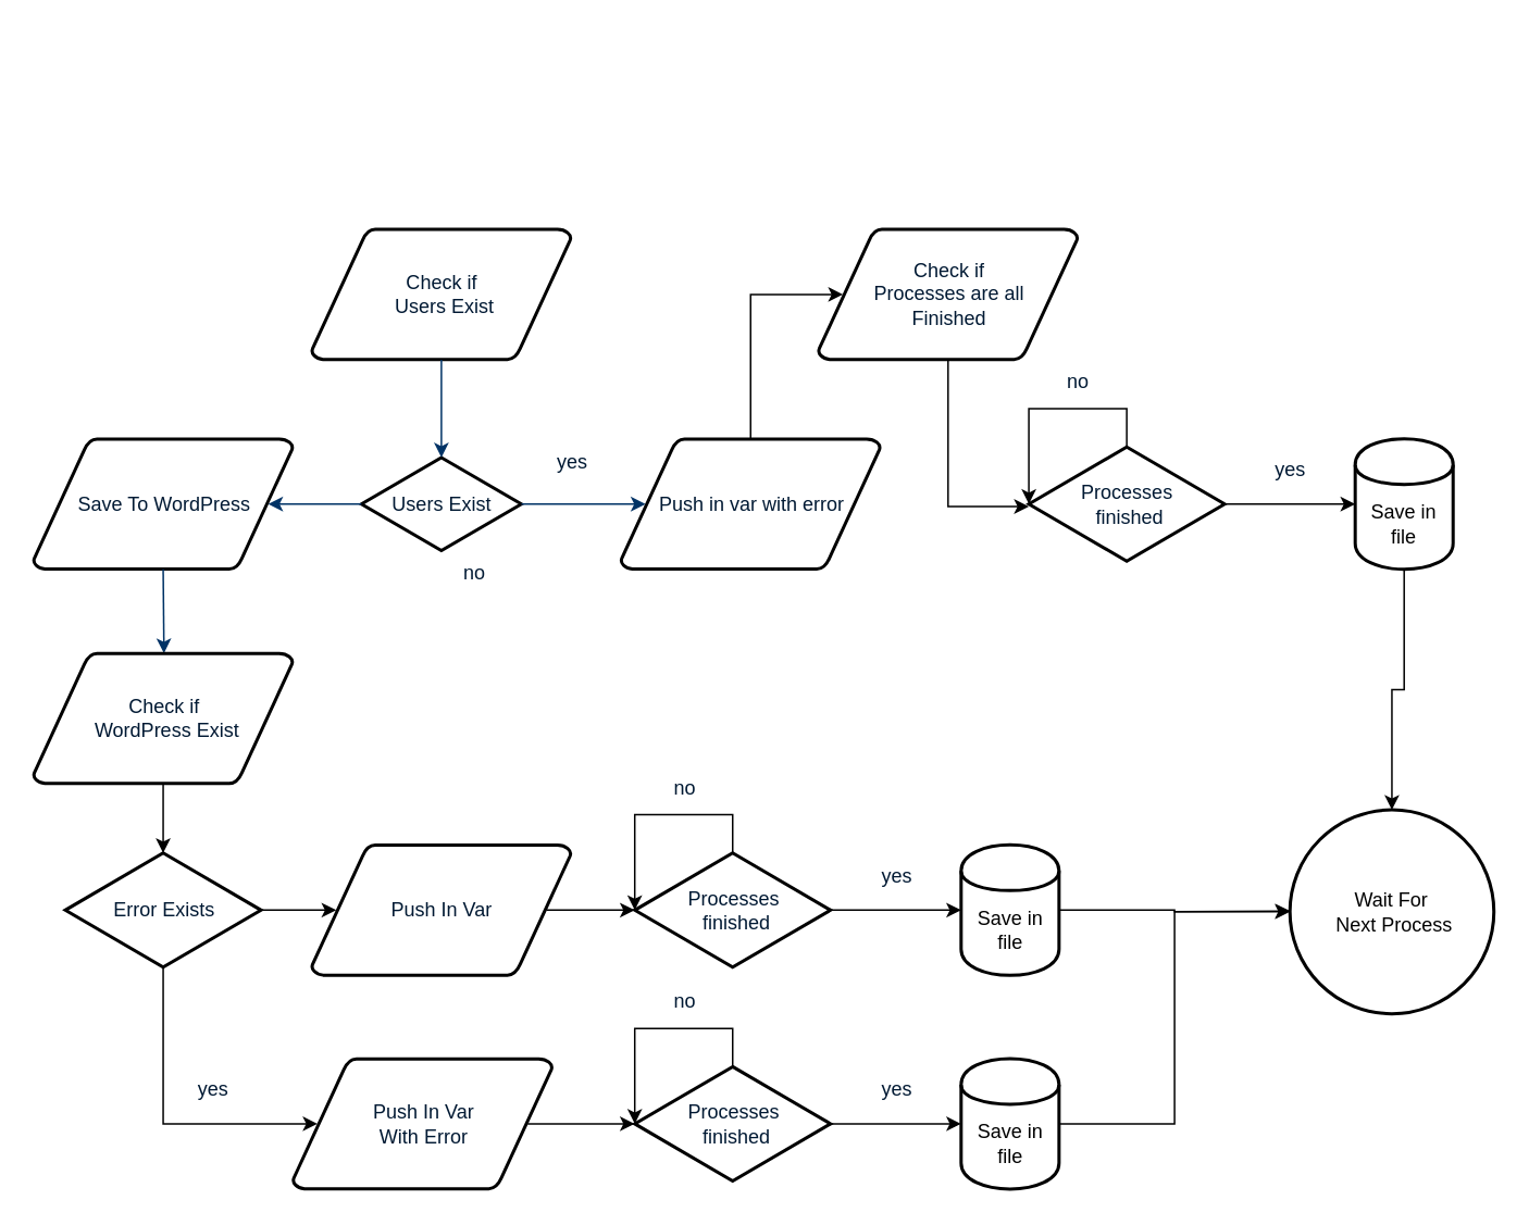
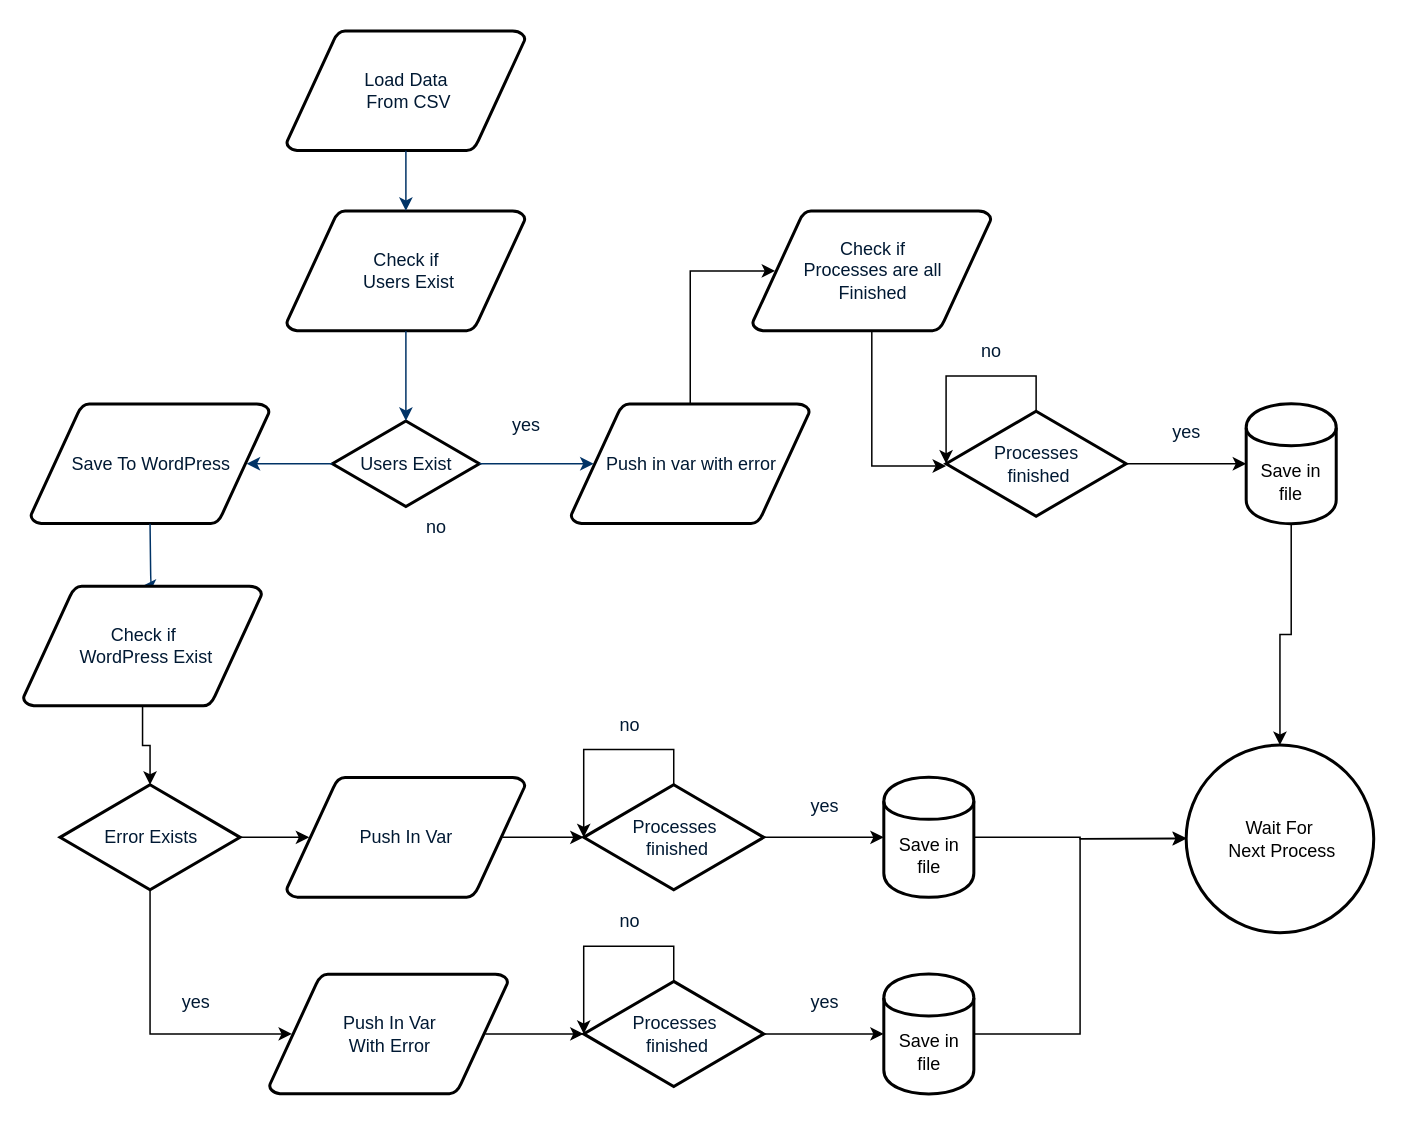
+ <mxCell id="2" value="Load Data&lt;br&gt;&amp;nbsp;From CSV" style="shape=mxgraph.flowchart.data;fillColor=#FFFFFF;strokeColor=#000000;strokeWidth=2;gradientColor=none;gradientDirection=north;fontColor=#001933;fontStyle=0;html=1;" parent="1" vertex="1"><mxGeometry x="190.5" y="20" width="159" height="80" as="geometry" /></mxCell>
+ <mxCell id="5" style="fontColor=#001933;fontStyle=1;strokeColor=#003366;strokeWidth=1;html=1;" parent="1" source="2" target="3" edge="1"><mxGeometry relative="1" as="geometry" /></mxCell>
- <mxCell id="34" value="Check if&lt;br&gt;&amp;nbsp;WordPress Exist" style="shape=mxgraph.flowchart.data;fillColor=#FFFFFF;strokeColor=#000000;strokeWidth=2;gradientColor=none;gradientDirection=north;fontColor=#001933;fontStyle=0;html=1;" vertex="1" parent="1"><mxGeometry x="20" y="400" width="159" height="80" as="geometry" /></mxCell>
+ <mxCell id="34" value="Check if&lt;br&gt;&amp;nbsp;WordPress Exist" style="shape=mxgraph.flowchart.data;fillColor=#FFFFFF;strokeColor=#000000;strokeWidth=2;gradientColor=none;gradientDirection=north;fontColor=#001933;fontStyle=0;html=1;" vertex="1" parent="1"><mxGeometry x="15" y="390" width="159" height="80" as="geometry" /></mxCell>
